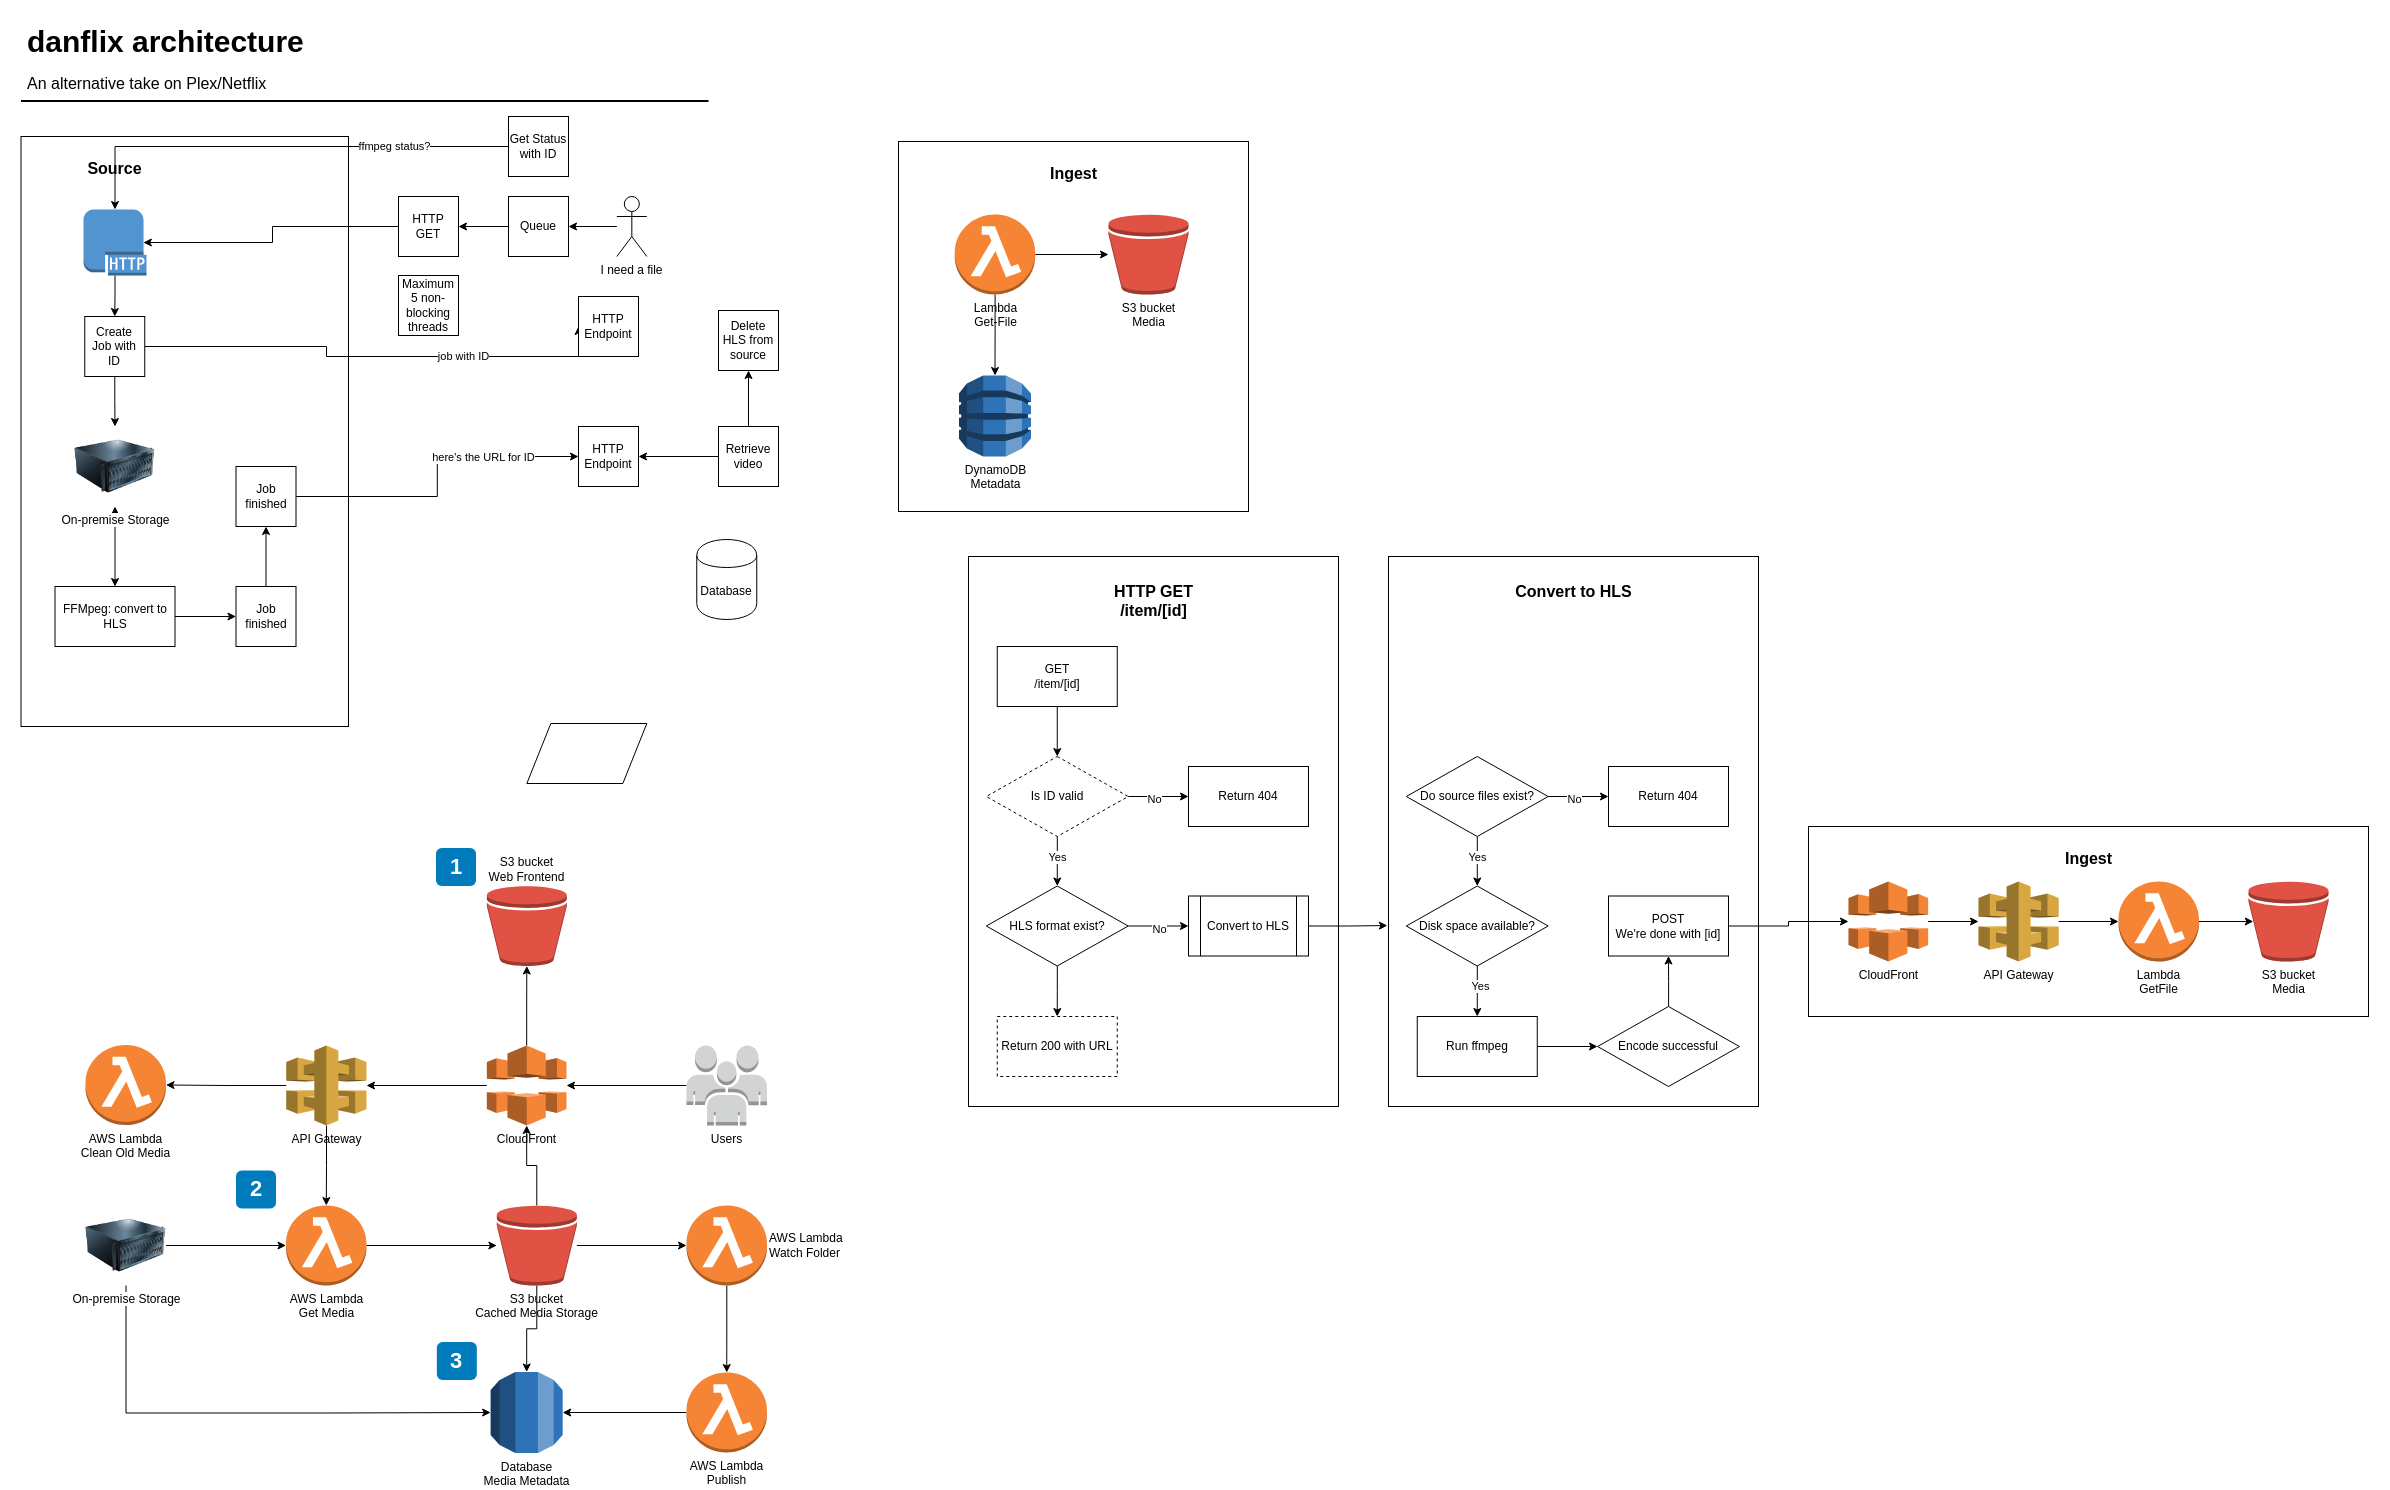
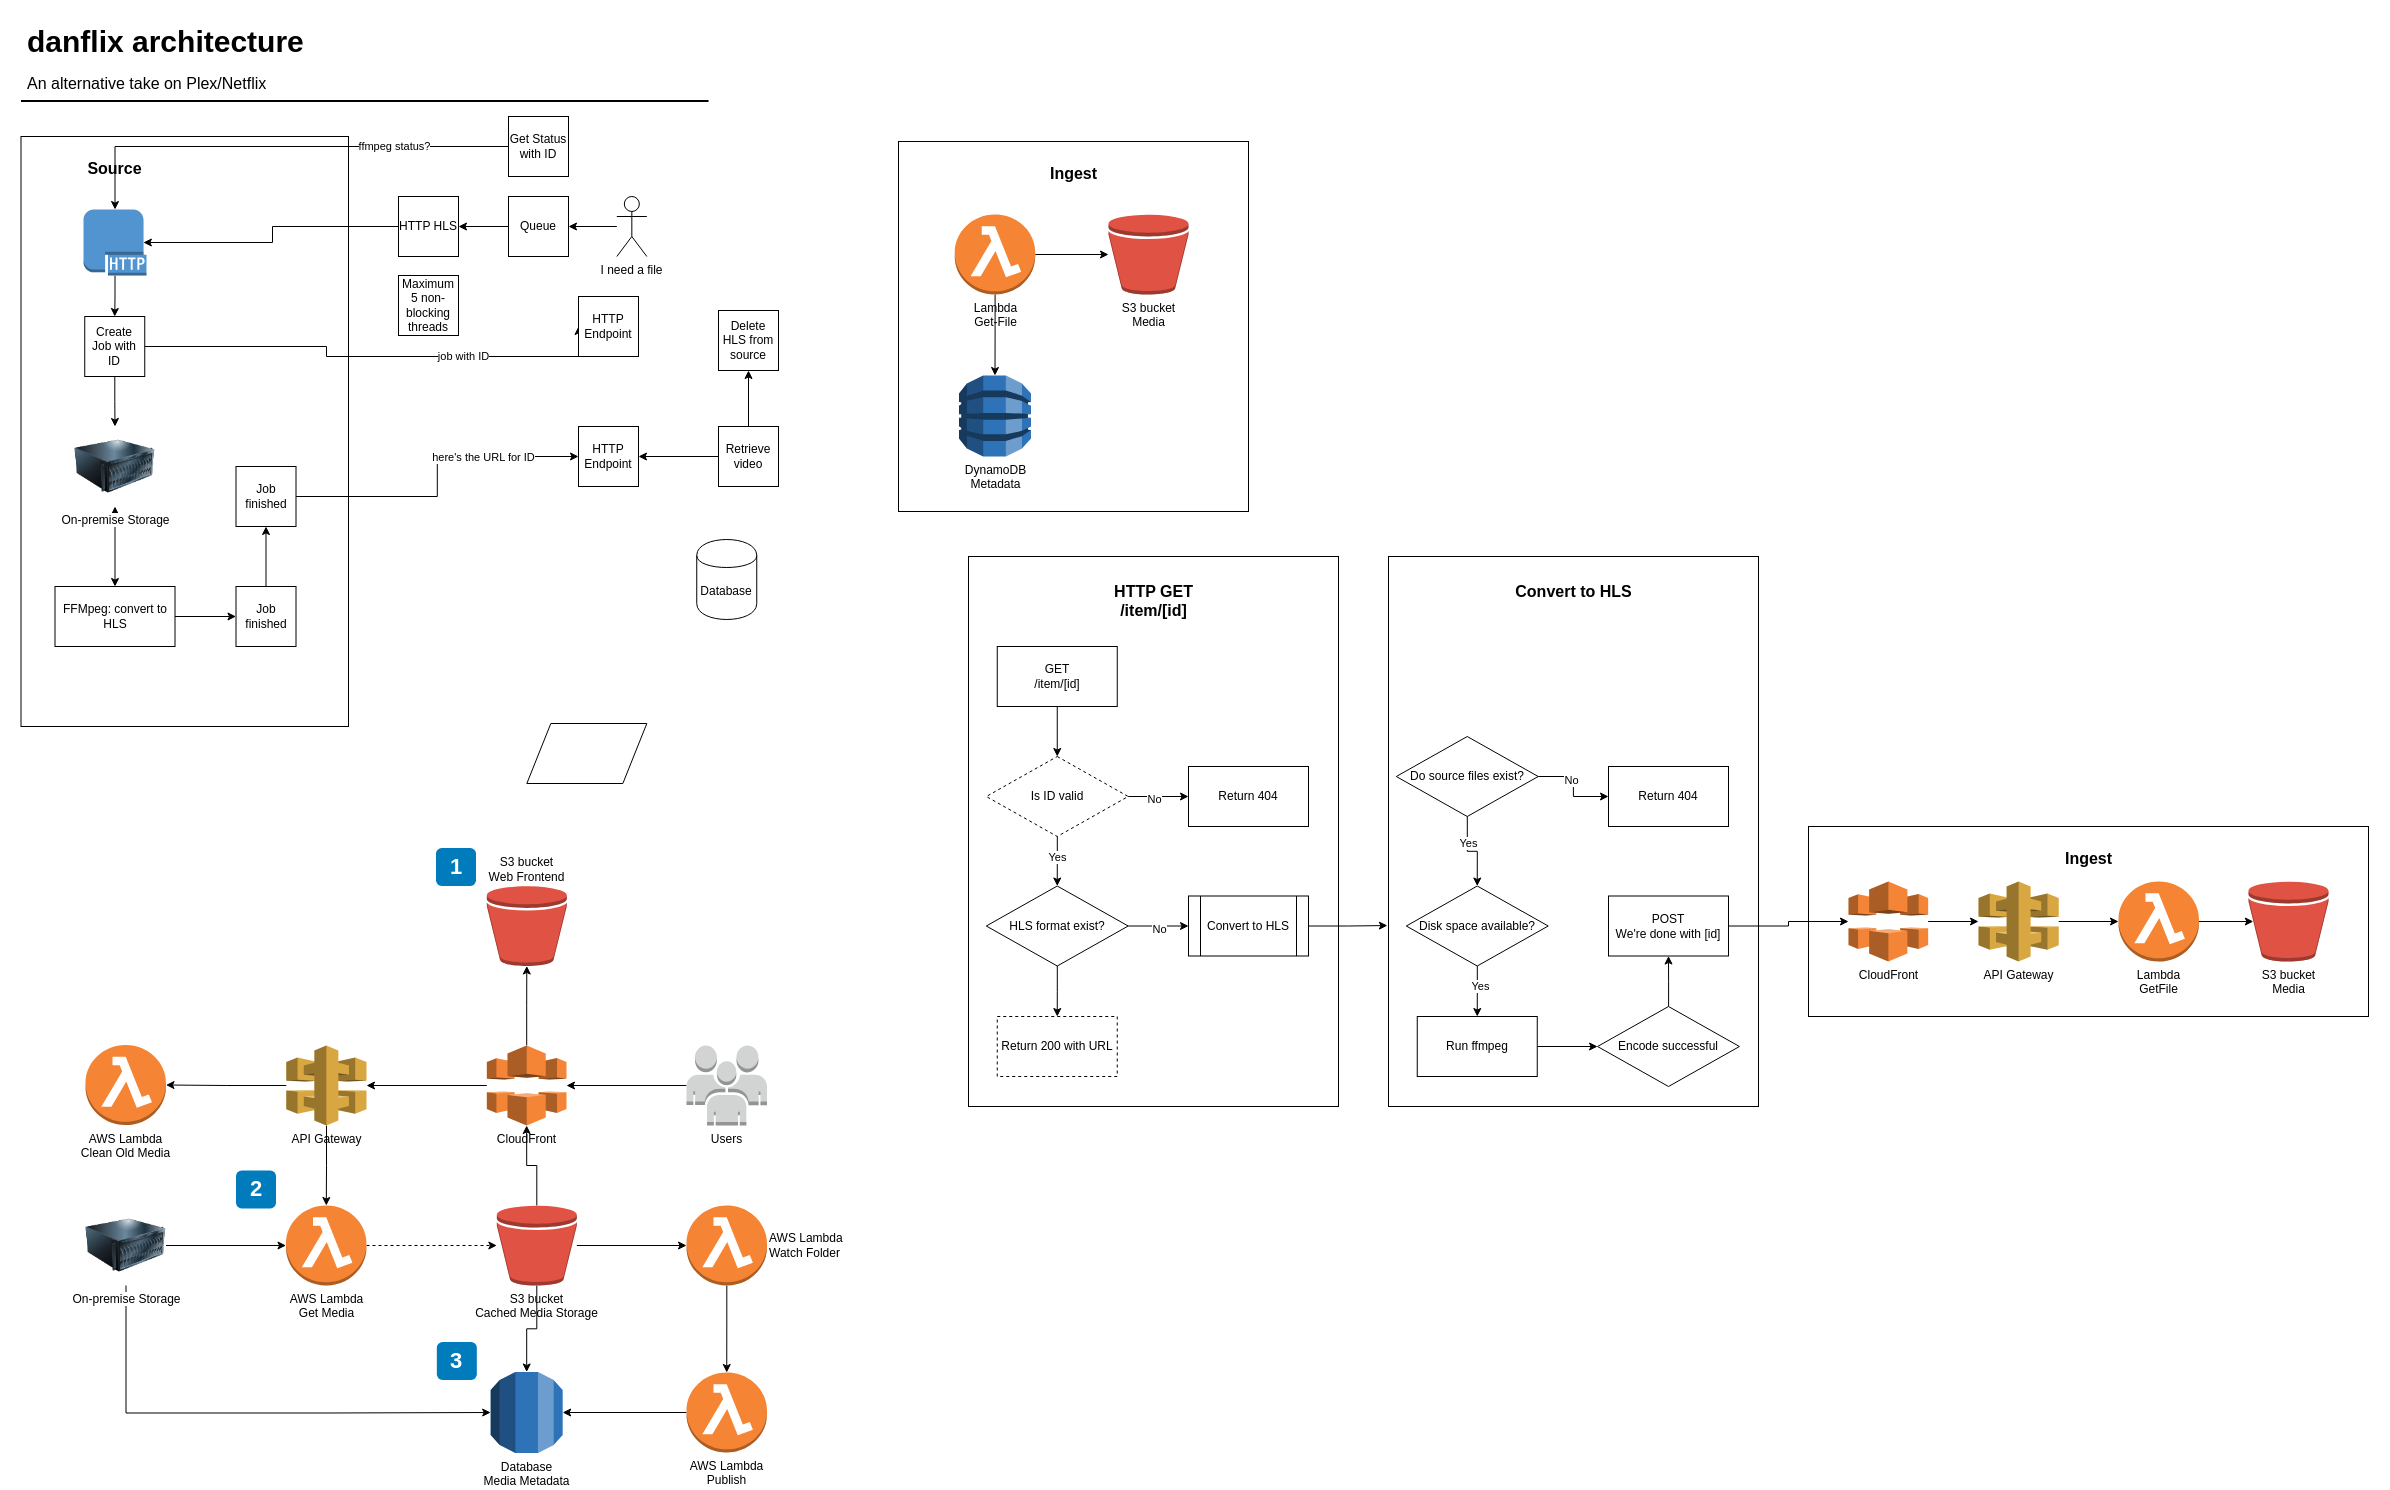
- <mxCell id="61" value="HTTP GET" style="rounded=0;whiteSpace=wrap;html=1;align=center;" vertex="1" parent="1"><mxGeometry x="398" y="196" width="60" height="60" as="geometry" /></mxCell>
+ <mxCell id="61" value="HTTP HLS" style="rounded=0;whiteSpace=wrap;html=1;align=center;" vertex="1" parent="1"><mxGeometry x="398" y="196" width="60" height="60" as="geometry" /></mxCell>
- <mxCell id="98" value="Do source files exist?" style="rhombus;whiteSpace=wrap;html=1;align=center;" vertex="1" parent="1"><mxGeometry x="1405.81" y="756" width="141.88" height="80" as="geometry" /></mxCell>
+ <mxCell id="98" value="Do source files exist?" style="rhombus;whiteSpace=wrap;html=1;align=center;" vertex="1" parent="1"><mxGeometry x="1395.81" y="736" width="141.88" height="80" as="geometry" /></mxCell>
- <mxCell id="13" style="edgeStyle=orthogonalEdgeStyle;rounded=0;orthogonalLoop=1;jettySize=auto;html=1;" edge="1" parent="1" source="14" target="24"><mxGeometry relative="1" as="geometry" /></mxCell>
+ <mxCell id="13" style="edgeStyle=orthogonalEdgeStyle;rounded=0;orthogonalLoop=1;jettySize=auto;html=1;dashed=1;" edge="1" parent="1" source="14" target="24"><mxGeometry relative="1" as="geometry" /></mxCell>
